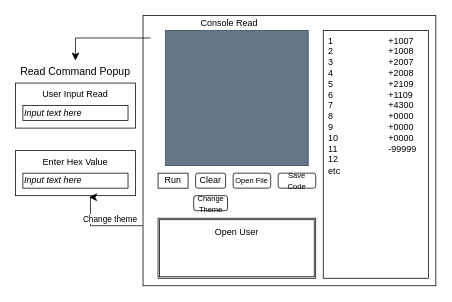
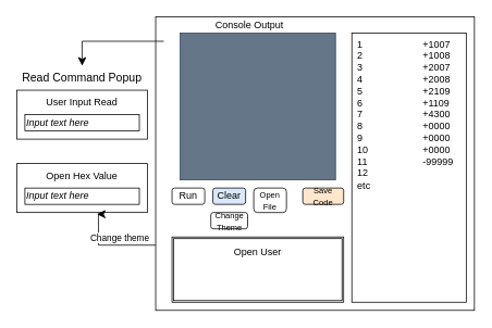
- <mxCell id="9" value="Console Read" style="text;html=1;align=center;verticalAlign=middle;whiteSpace=wrap;rounded=0;" parent="1" vertex="1"><mxGeometry x="220" y="20" width="170" height="20" as="geometry" /></mxCell>
+ <mxCell id="9" value="Console Output" style="text;html=1;align=center;verticalAlign=middle;whiteSpace=wrap;rounded=0;" parent="1" vertex="1"><mxGeometry x="220" y="20" width="170" height="20" as="geometry" /></mxCell>
- <mxCell id="18" value="Enter Hex Value" style="text;html=1;align=center;verticalAlign=middle;whiteSpace=wrap;rounded=0;" parent="1" vertex="1"><mxGeometry x="30" y="200" width="140" height="30" as="geometry" /></mxCell>
+ <mxCell id="18" value="Open Hex Value" style="text;html=1;align=center;verticalAlign=middle;whiteSpace=wrap;rounded=0;" parent="1" vertex="1"><mxGeometry x="30" y="200" width="140" height="30" as="geometry" /></mxCell>
- <mxCell id="6" value="Run" style="whiteSpace=wrap;html=1;rounded=0;" parent="1" vertex="1"><mxGeometry x="210" y="230" width="40" height="20" as="geometry" /></mxCell>
+ <mxCell id="6" value="Run" style="rounded=1;whiteSpace=wrap;html=1;" parent="1" vertex="1"><mxGeometry x="210" y="230" width="40" height="20" as="geometry" /></mxCell>
- <mxCell id="5" value="Clear" style="rounded=1;whiteSpace=wrap;html=1;" parent="1" vertex="1"><mxGeometry x="260" y="230" width="40" height="20" as="geometry" /></mxCell>
+ <mxCell id="5" value="Clear" style="rounded=1;whiteSpace=wrap;html=1;fillColor=#dae8fc;" parent="1" vertex="1"><mxGeometry x="260" y="230" width="40" height="20" as="geometry" /></mxCell>
- <mxCell id="3" value="&lt;font style=&quot;font-size: 10px;&quot;&gt;Open File&lt;/font&gt;" style="rounded=1;whiteSpace=wrap;html=1;" parent="1" vertex="1"><mxGeometry x="310" y="230" width="50" height="20" as="geometry" /></mxCell>
+ <mxCell id="3" value="&lt;font style=&quot;font-size: 10px;&quot;&gt;Open File&lt;/font&gt;" style="rounded=1;whiteSpace=wrap;html=1;" parent="1" vertex="1"><mxGeometry x="310" y="230" width="40" height="30" as="geometry" /></mxCell>
- <mxCell id="4" value="&lt;font style=&quot;font-size: 10px;&quot;&gt;Save Code&lt;/font&gt;" style="rounded=1;whiteSpace=wrap;html=1;" parent="1" vertex="1"><mxGeometry x="370" y="230" width="50" height="20" as="geometry" /></mxCell>
+ <mxCell id="4" value="&lt;font style=&quot;font-size: 10px;&quot;&gt;Save Code&lt;/font&gt;" style="rounded=1;whiteSpace=wrap;html=1;fillColor=#ffe6cc;" parent="1" vertex="1"><mxGeometry x="370" y="230" width="50" height="20" as="geometry" /></mxCell>
